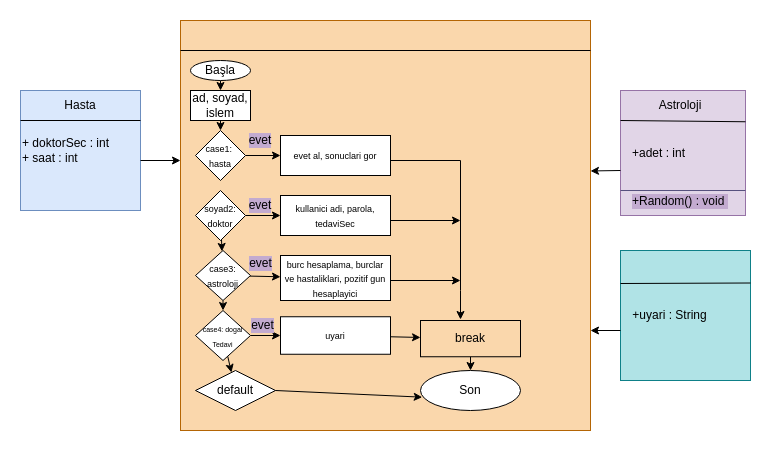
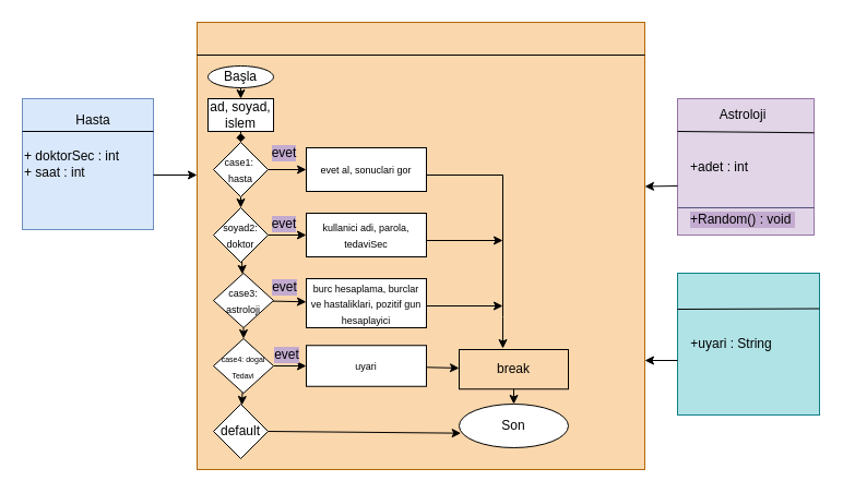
- <mxCell id="37" value="Hasta" style="text;html=1;strokeColor=none;fillColor=none;align=center;verticalAlign=middle;whiteSpace=wrap;rounded=0;fontSize=12;" vertex="1" parent="1"><mxGeometry x="50" y="90" width="60" height="30" as="geometry" /></mxCell>
+ <mxCell id="37" value="Hasta" style="text;html=1;strokeColor=none;fillColor=none;align=center;verticalAlign=middle;whiteSpace=wrap;rounded=0;fontSize=12;" vertex="1" parent="1"><mxGeometry x="55" y="95" width="60" height="30" as="geometry" /></mxCell>
- <mxCell id="6" value="" style="edgeStyle=none;rounded=0;orthogonalLoop=1;jettySize=auto;html=1;" edge="1" parent="1" source="7" target="10"><mxGeometry relative="1" as="geometry" /></mxCell>
+ <mxCell id="6" value="" style="edgeStyle=none;rounded=0;orthogonalLoop=1;jettySize=auto;html=1;endArrow=diamond;" edge="1" parent="1" source="7" target="10"><mxGeometry relative="1" as="geometry" /></mxCell>
+ <mxCell id="8" value="" style="edgeStyle=none;rounded=0;orthogonalLoop=1;jettySize=auto;html=1;" edge="1" parent="1" source="10" target="13"><mxGeometry relative="1" as="geometry" /></mxCell>
- <mxCell id="21" value="default" style="rhombus;whiteSpace=wrap;html=1;" vertex="1" parent="1"><mxGeometry x="195" y="370" width="80" height="40" as="geometry" /></mxCell>
+ <mxCell id="21" value="default" style="rhombus;whiteSpace=wrap;html=1;" vertex="1" parent="1"><mxGeometry x="195" y="370" width="50" height="50" as="geometry" /></mxCell>
